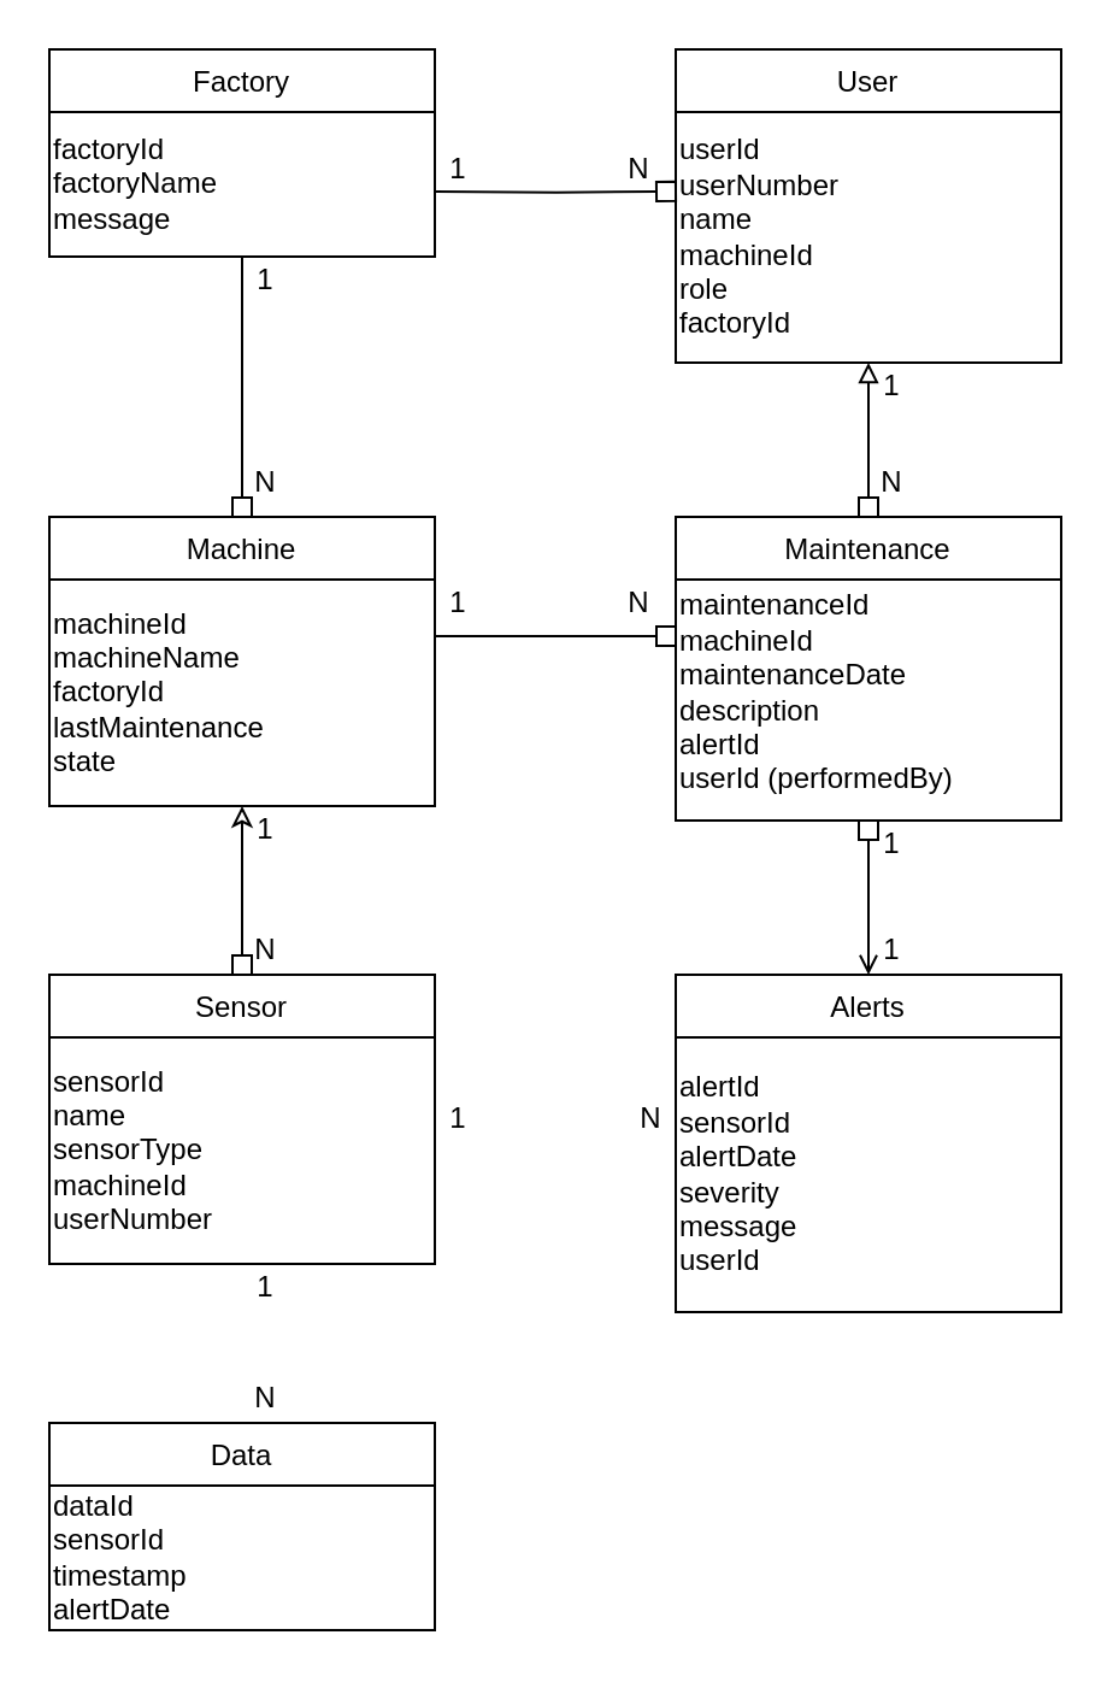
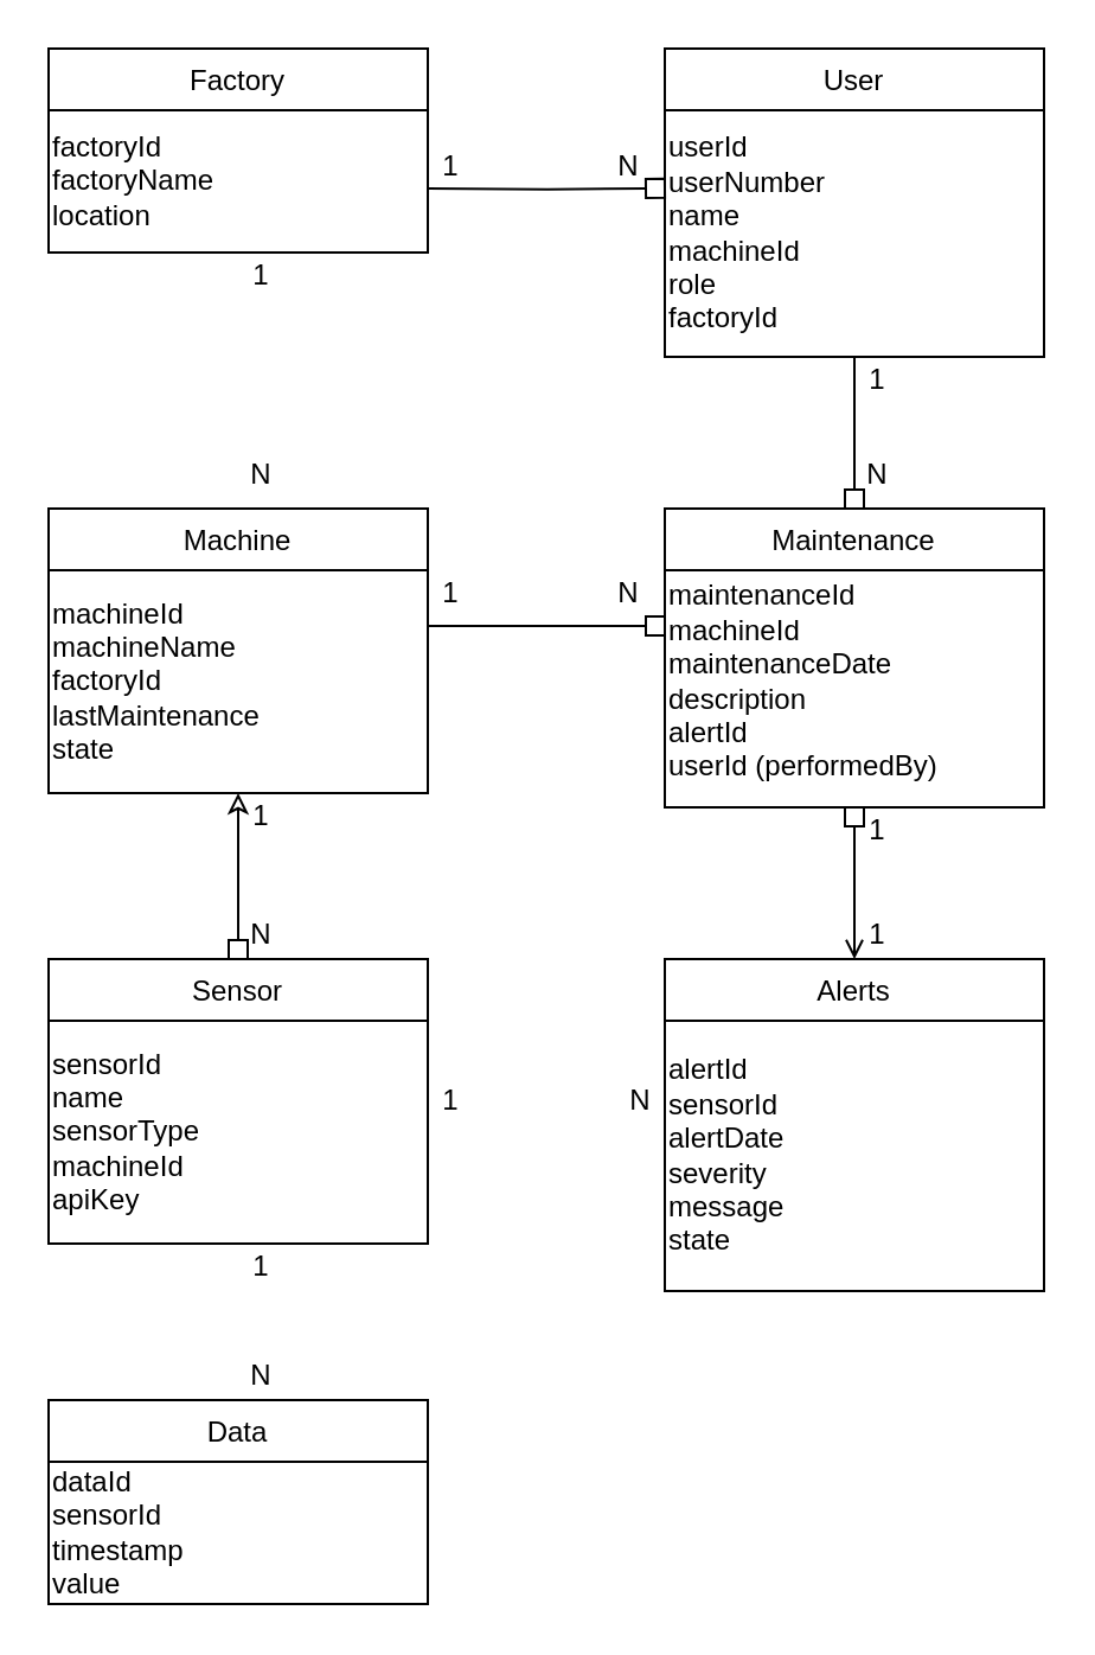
- <mxCell id="4" value="&lt;div align=&quot;left&quot;&gt;factoryId&lt;/div&gt;&lt;div&gt;factoryName&lt;/div&gt;&lt;div&gt;message&lt;br&gt;&lt;/div&gt;" style="text;html=1;align=left;verticalAlign=middle;resizable=0;points=[];autosize=1;strokeColor=none;fillColor=none;" parent="3" vertex="1"><mxGeometry y="26" width="160" height="60" as="geometry" /></mxCell>
+ <mxCell id="4" value="&lt;div align=&quot;left&quot;&gt;factoryId&lt;/div&gt;&lt;div&gt;factoryName&lt;/div&gt;&lt;div&gt;location&lt;br&gt;&lt;/div&gt;" style="text;html=1;align=left;verticalAlign=middle;resizable=0;points=[];autosize=1;strokeColor=none;fillColor=none;" parent="3" vertex="1"><mxGeometry y="26" width="160" height="60" as="geometry" /></mxCell>
- <mxCell id="2" style="edgeStyle=orthogonalEdgeStyle;rounded=0;orthogonalLoop=1;jettySize=auto;html=1;exitX=0.5;exitY=1;exitDx=0;exitDy=0;endArrow=box;endFill=0;" parent="1" source="3" target="5" edge="1"><mxGeometry relative="1" as="geometry" /></mxCell>
- <mxCell id="16" style="edgeStyle=orthogonalEdgeStyle;rounded=0;orthogonalLoop=1;jettySize=auto;html=1;exitX=0.5;exitY=0;exitDx=0;exitDy=0;entryX=0.5;entryY=1;entryDx=0;entryDy=0;endArrow=block;endFill=0;startArrow=box;startFill=0;" parent="1" source="18" target="10" edge="1"><mxGeometry relative="1" as="geometry" /></mxCell>
+ <mxCell id="16" style="edgeStyle=orthogonalEdgeStyle;rounded=0;orthogonalLoop=1;jettySize=auto;html=1;exitX=0.5;exitY=0;exitDx=0;exitDy=0;entryX=0.5;entryY=1;entryDx=0;entryDy=0;endArrow=none;endFill=0;startArrow=box;startFill=0;" parent="1" source="18" target="10" edge="1"><mxGeometry relative="1" as="geometry" /></mxCell>
- <mxCell id="9" value="&lt;div&gt;sensorId&lt;/div&gt;&lt;div&gt;name&lt;/div&gt;&lt;div&gt;sensorType&lt;/div&gt;machineId&lt;br&gt;userNumber" style="text;html=1;align=left;verticalAlign=middle;whiteSpace=wrap;rounded=0;" parent="8" vertex="1"><mxGeometry y="26" width="160" height="94" as="geometry" /></mxCell>
+ <mxCell id="9" value="&lt;div&gt;sensorId&lt;/div&gt;&lt;div&gt;name&lt;/div&gt;&lt;div&gt;sensorType&lt;/div&gt;machineId&lt;br&gt;apiKey" style="text;html=1;align=left;verticalAlign=middle;whiteSpace=wrap;rounded=0;" parent="8" vertex="1"><mxGeometry y="26" width="160" height="94" as="geometry" /></mxCell>
- <mxCell id="15" value="alertId&lt;br&gt;&lt;div&gt;sensorId&lt;/div&gt;&lt;div&gt;alertDate&lt;/div&gt;&lt;div&gt;severity&lt;/div&gt;&lt;div&gt;message&lt;br&gt;&lt;/div&gt;&lt;div&gt;userId&lt;/div&gt;" style="text;html=1;align=left;verticalAlign=middle;whiteSpace=wrap;rounded=0;" parent="14" vertex="1"><mxGeometry y="26" width="160" height="114" as="geometry" /></mxCell>
+ <mxCell id="15" value="alertId&lt;br&gt;&lt;div&gt;sensorId&lt;/div&gt;&lt;div&gt;alertDate&lt;/div&gt;&lt;div&gt;severity&lt;/div&gt;&lt;div&gt;message&lt;br&gt;&lt;/div&gt;&lt;div&gt;state&lt;/div&gt;" style="text;html=1;align=left;verticalAlign=middle;whiteSpace=wrap;rounded=0;" parent="14" vertex="1"><mxGeometry y="26" width="160" height="114" as="geometry" /></mxCell>
- <mxCell id="13" value="dataId&lt;br&gt;&lt;div&gt;sensorId&lt;/div&gt;&lt;div&gt;timestamp&lt;/div&gt;&lt;div&gt;alertDate&lt;/div&gt;" style="text;html=1;align=left;verticalAlign=middle;whiteSpace=wrap;rounded=0;" parent="12" vertex="1"><mxGeometry y="26" width="160" height="60" as="geometry" /></mxCell>
+ <mxCell id="13" value="dataId&lt;br&gt;&lt;div&gt;sensorId&lt;/div&gt;&lt;div&gt;timestamp&lt;/div&gt;&lt;div&gt;value&lt;/div&gt;" style="text;html=1;align=left;verticalAlign=middle;whiteSpace=wrap;rounded=0;" parent="12" vertex="1"><mxGeometry y="26" width="160" height="60" as="geometry" /></mxCell>
